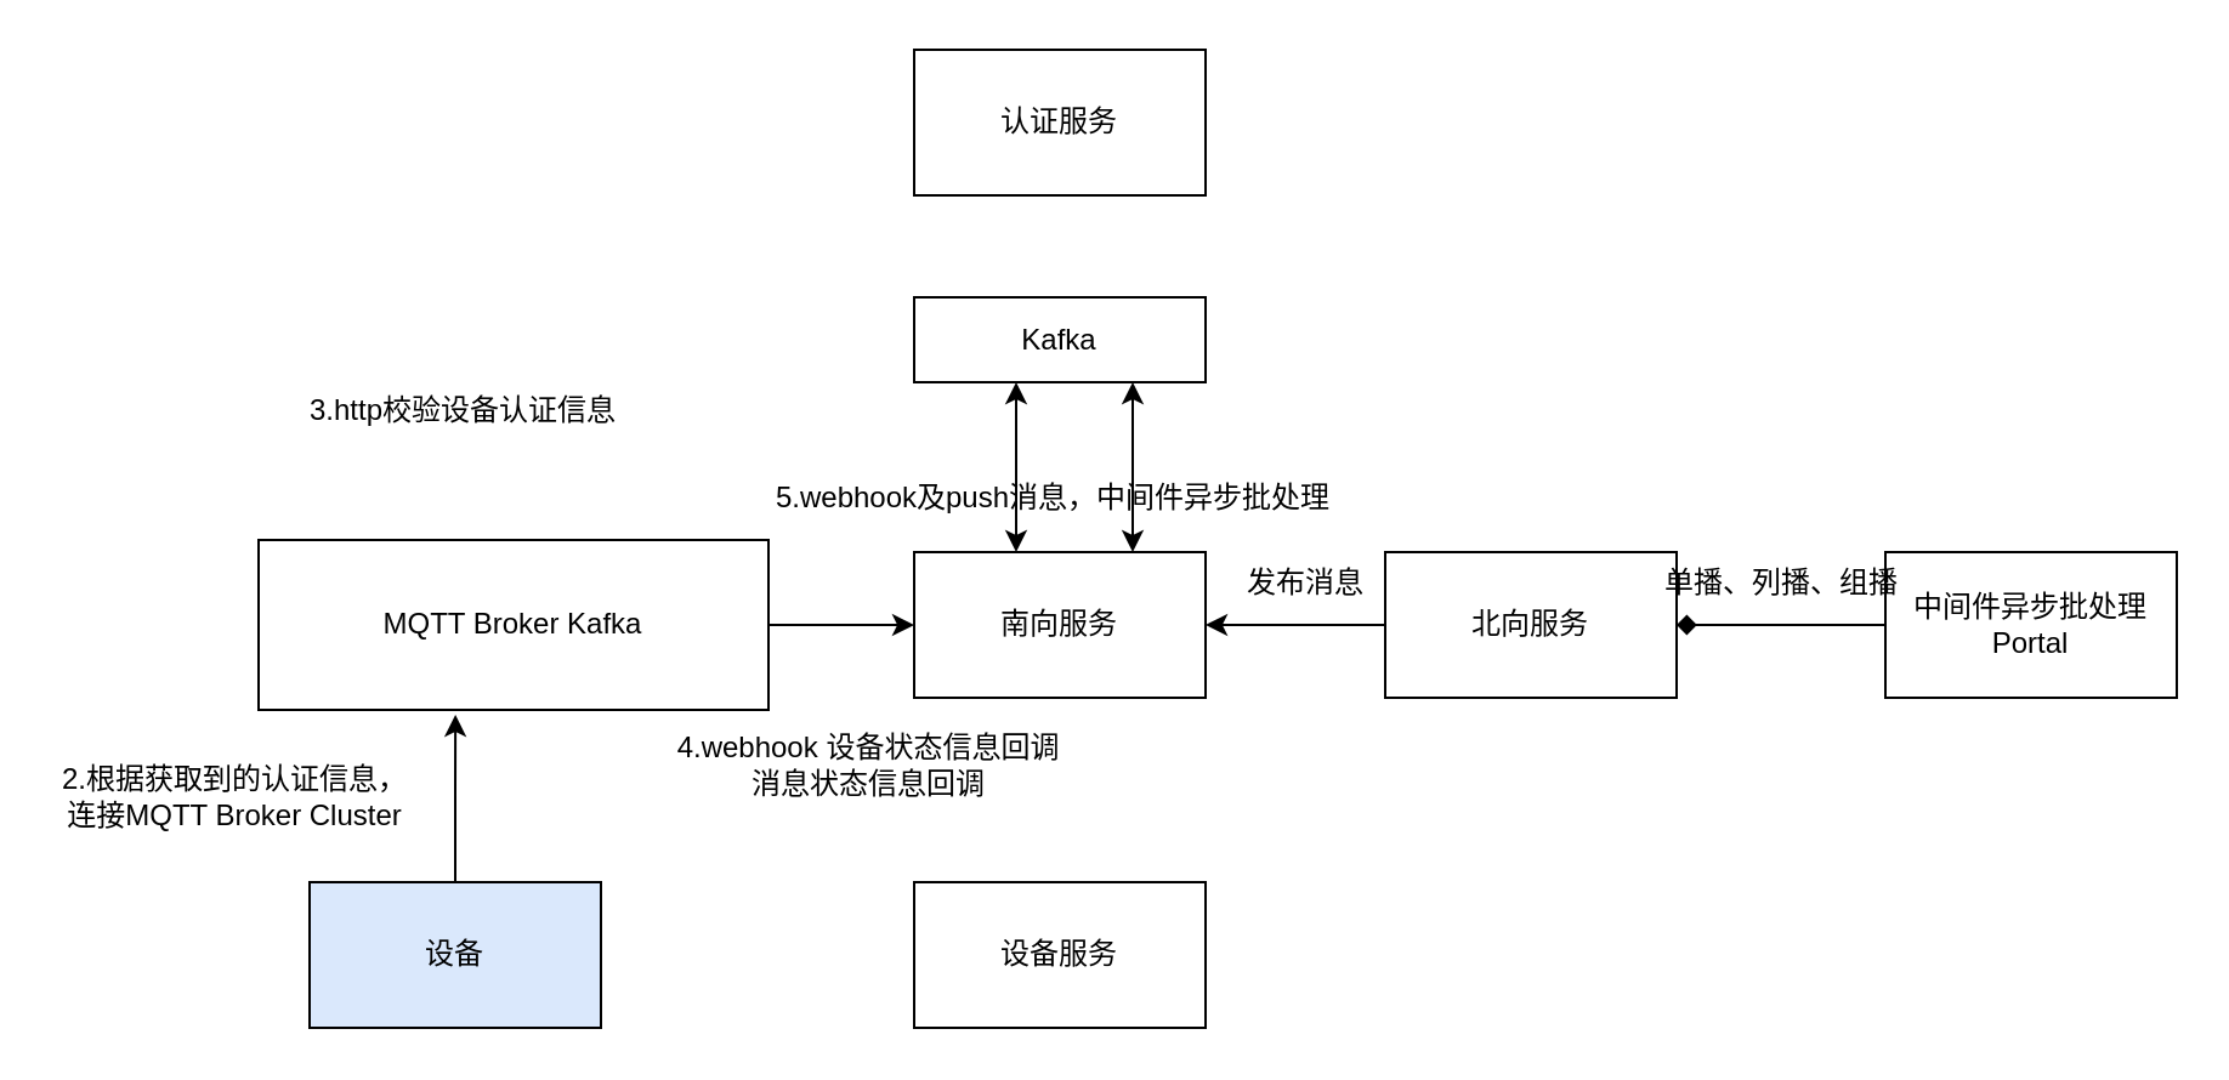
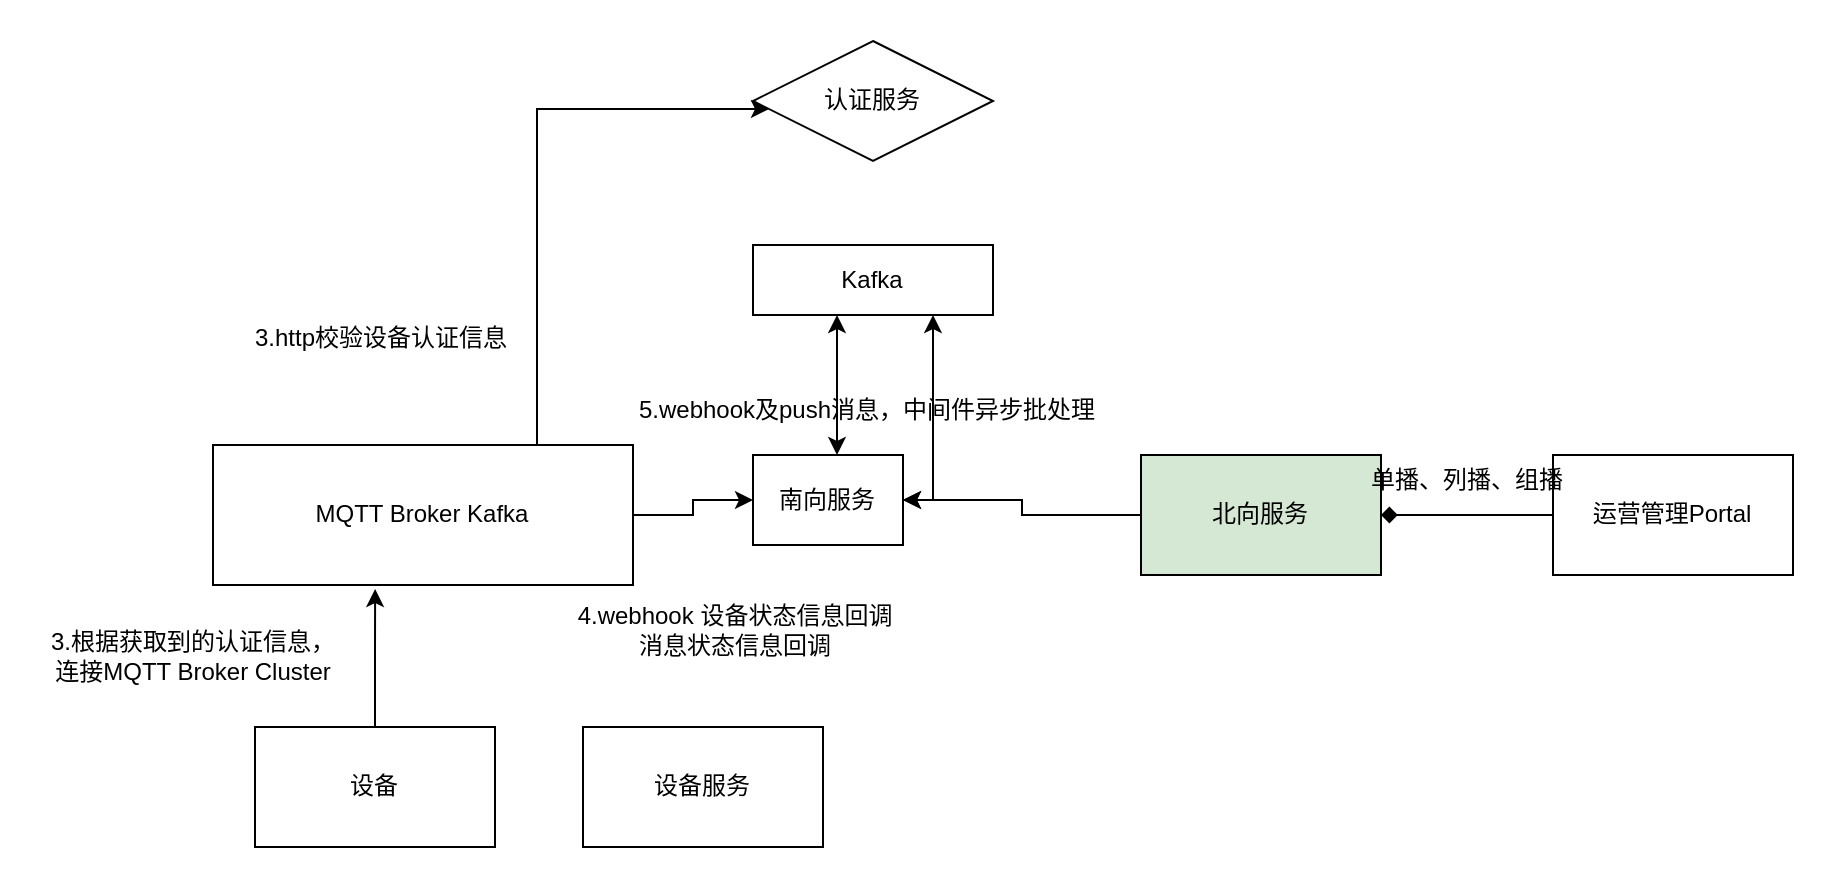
- <mxCell id="5" value="认证服务" style="rounded=0;whiteSpace=wrap;html=1;" vertex="1" parent="1"><mxGeometry x="376" y="20" width="120" height="60" as="geometry" /></mxCell>
+ <mxCell id="5" value="认证服务" style="rhombus;whiteSpace=wrap;html=1;" vertex="1" parent="1"><mxGeometry x="376" y="20" width="120" height="60" as="geometry" /></mxCell>
+ <mxCell id="2" value="" style="edgeStyle=orthogonalEdgeStyle;rounded=0;orthogonalLoop=1;jettySize=auto;html=1;" edge="1" parent="1" source="4" target="5"><mxGeometry relative="1" as="geometry"><Array as="points"><mxPoint x="268" y="54" /></Array></mxGeometry></mxCell>
- <mxCell id="19" value="发布消息" style="text;html=1;align=center;verticalAlign=middle;resizable=0;points=[];autosize=1;" vertex="1" parent="1"><mxGeometry x="508" y="231" width="58" height="18" as="geometry" /></mxCell>
- <mxCell id="7" value="南向服务" style="rounded=0;whiteSpace=wrap;html=1;" vertex="1" parent="1"><mxGeometry x="376" y="227" width="120" height="60" as="geometry" /></mxCell>
+ <mxCell id="7" value="南向服务" style="rounded=0;whiteSpace=wrap;html=1;" vertex="1" parent="1"><mxGeometry x="376" y="227" width="75" height="45" as="geometry" /></mxCell>
- <mxCell id="15" value="北向服务" style="rounded=0;whiteSpace=wrap;html=1;" vertex="1" parent="1"><mxGeometry x="570" y="227" width="120" height="60" as="geometry" /></mxCell>
+ <mxCell id="15" value="北向服务" style="rounded=0;whiteSpace=wrap;html=1;fillColor=#d5e8d4;" vertex="1" parent="1"><mxGeometry x="570" y="227" width="120" height="60" as="geometry" /></mxCell>
- <mxCell id="18" value="&lt;p class=&quot;p0&quot; style=&quot;margin-top: 0pt ; margin-bottom: 0pt&quot;&gt;&lt;span&gt;中间件异步批处理&lt;font style=&quot;font-size: 12px&quot;&gt;Portal&lt;/font&gt;&lt;/span&gt;&lt;/p&gt;" style="rounded=0;whiteSpace=wrap;html=1;" vertex="1" parent="1"><mxGeometry x="776" y="227" width="120" height="60" as="geometry" /></mxCell>
+ <mxCell id="18" value="&lt;p class=&quot;p0&quot; style=&quot;margin-top: 0pt ; margin-bottom: 0pt&quot;&gt;&lt;span&gt;运营管理&lt;font style=&quot;font-size: 12px&quot;&gt;Portal&lt;/font&gt;&lt;/span&gt;&lt;/p&gt;" style="rounded=0;whiteSpace=wrap;html=1;" vertex="1" parent="1"><mxGeometry x="776" y="227" width="120" height="60" as="geometry" /></mxCell>
- <mxCell id="16" value="4.webhook 设备状态信息回调&lt;br&gt;消息状态信息回调" style="text;html=1;align=center;verticalAlign=middle;resizable=0;points=[];autosize=1;" vertex="1" parent="1"><mxGeometry x="273" y="299" width="167" height="32" as="geometry" /></mxCell>
+ <mxCell id="16" value="4.webhook 设备状态信息回调&lt;br&gt;消息状态信息回调" style="text;html=1;align=center;verticalAlign=middle;resizable=0;points=[];autosize=1;" vertex="1" parent="1"><mxGeometry x="283" y="299" width="167" height="32" as="geometry" /></mxCell>
- <mxCell id="12" value="2.根据获取到的认证信息，&lt;br&gt;连接MQTT Broker Cluster" style="text;html=1;align=center;verticalAlign=middle;resizable=0;points=[];autosize=1;" vertex="1" parent="1"><mxGeometry x="20" y="312" width="152" height="32" as="geometry" /></mxCell>
+ <mxCell id="12" value="3.根据获取到的认证信息，&lt;br&gt;连接MQTT Broker Cluster" style="text;html=1;align=center;verticalAlign=middle;resizable=0;points=[];autosize=1;" vertex="1" parent="1"><mxGeometry x="20" y="312" width="152" height="32" as="geometry" /></mxCell>
- <mxCell id="9" value="设备" style="rounded=0;whiteSpace=wrap;html=1;fillColor=#dae8fc;" vertex="1" parent="1"><mxGeometry x="127" y="363" width="120" height="60" as="geometry" /></mxCell>
+ <mxCell id="9" value="设备" style="rounded=0;whiteSpace=wrap;html=1;" vertex="1" parent="1"><mxGeometry x="127" y="363" width="120" height="60" as="geometry" /></mxCell>
- <mxCell id="11" value="设备服务" style="rounded=0;whiteSpace=wrap;html=1;" vertex="1" parent="1"><mxGeometry x="376" y="363" width="120" height="60" as="geometry" /></mxCell>
+ <mxCell id="11" value="设备服务" style="rounded=0;whiteSpace=wrap;html=1;" vertex="1" parent="1"><mxGeometry x="291" y="363" width="120" height="60" as="geometry" /></mxCell>
